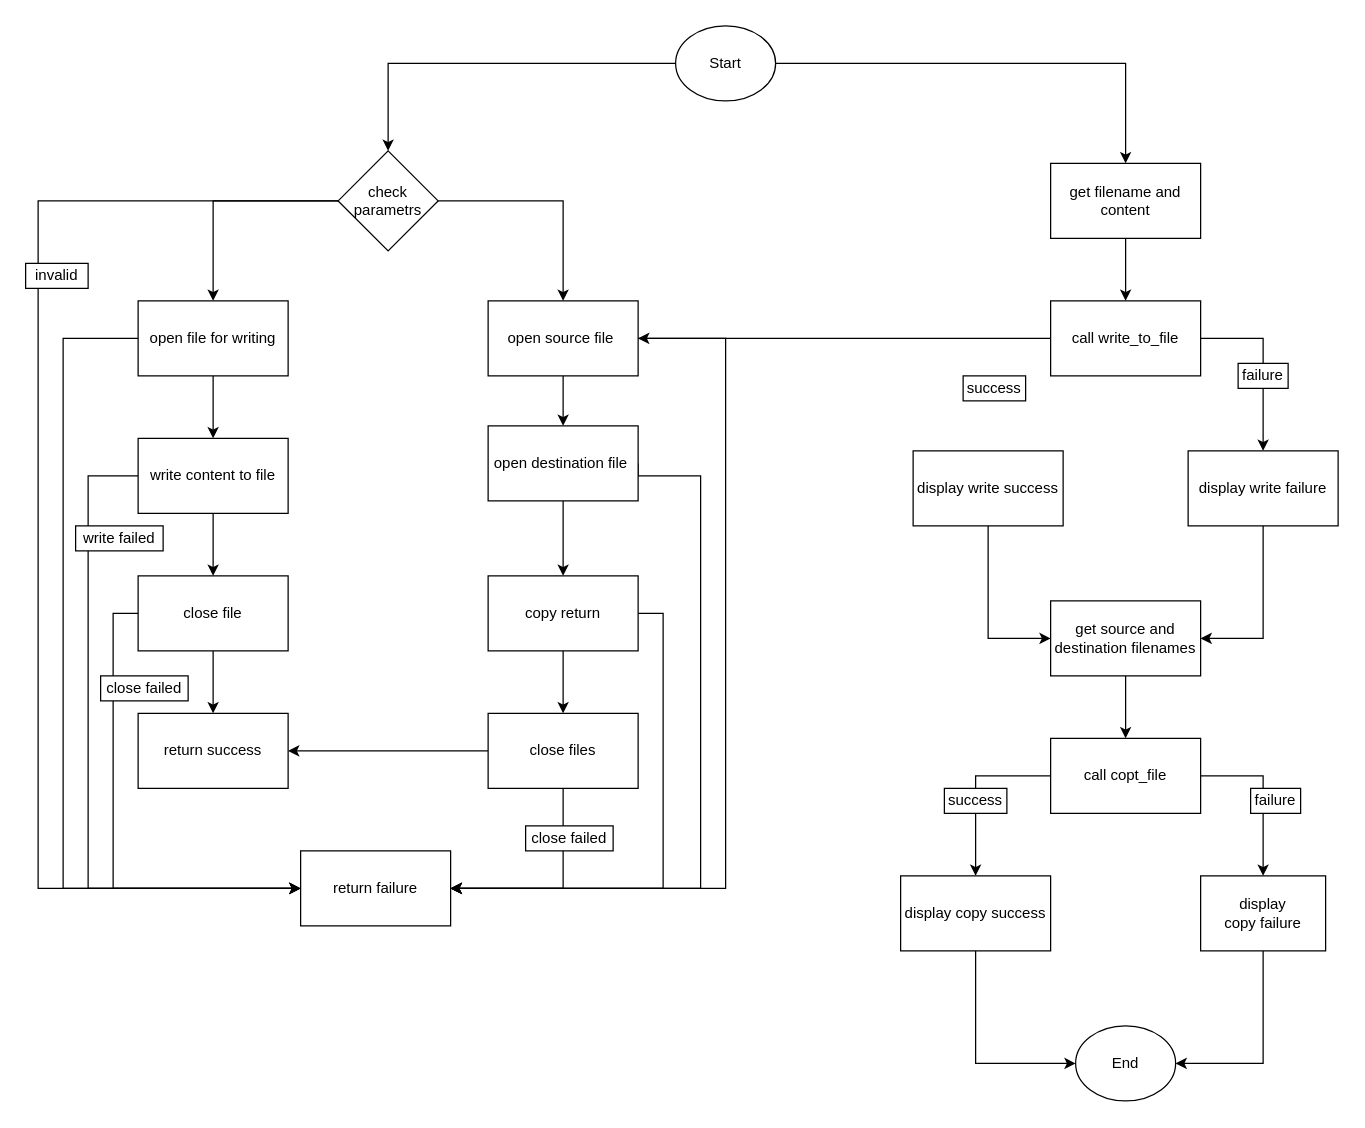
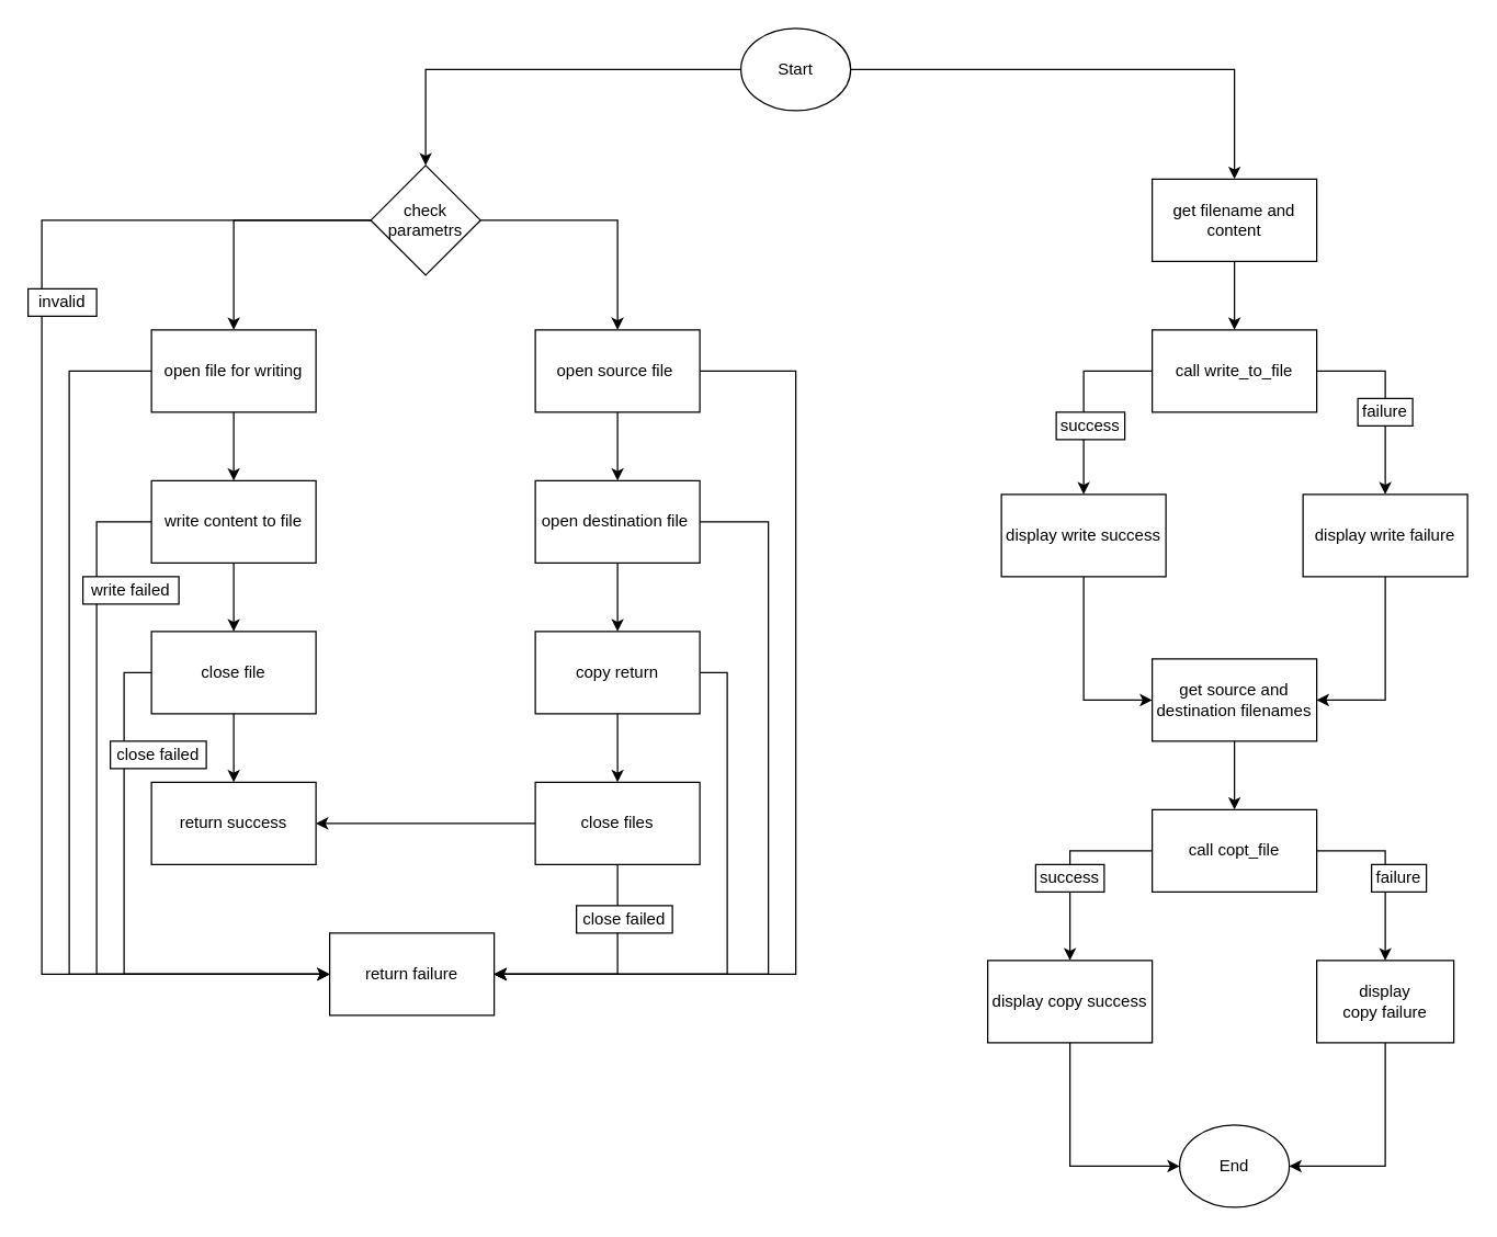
- <mxCell id="38" style="edgeStyle=orthogonalEdgeStyle;rounded=0;orthogonalLoop=1;jettySize=auto;html=1;exitX=0;exitY=0.5;exitDx=0;exitDy=0;" edge="1" parent="1" source="40" target="14"><mxGeometry relative="1" as="geometry" /></mxCell>
+ <mxCell id="38" style="edgeStyle=orthogonalEdgeStyle;rounded=0;orthogonalLoop=1;jettySize=auto;html=1;entryX=0.5;entryY=0;entryDx=0;entryDy=0;exitX=0;exitY=0.5;exitDx=0;exitDy=0;" edge="1" parent="1" source="40" target="42"><mxGeometry relative="1" as="geometry" /></mxCell>
- <mxCell id="24" value="open destination file&amp;nbsp;" style="rounded=0;whiteSpace=wrap;html=1;" vertex="1" parent="1"><mxGeometry x="390" y="340" width="120" height="60" as="geometry" /></mxCell>
+ <mxCell id="24" value="open destination file&amp;nbsp;" style="rounded=0;whiteSpace=wrap;html=1;" vertex="1" parent="1"><mxGeometry x="390" y="350" width="120" height="60" as="geometry" /></mxCell>
